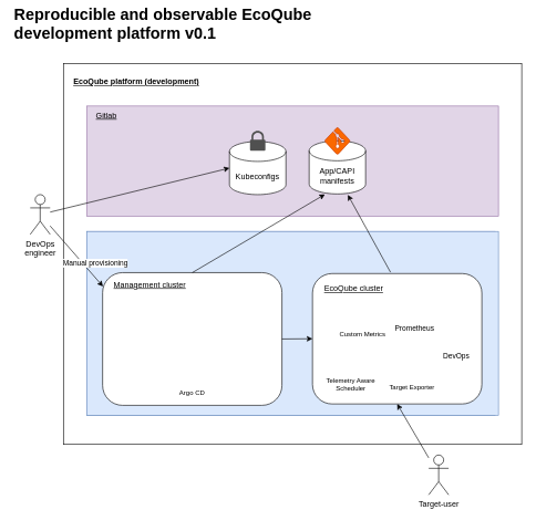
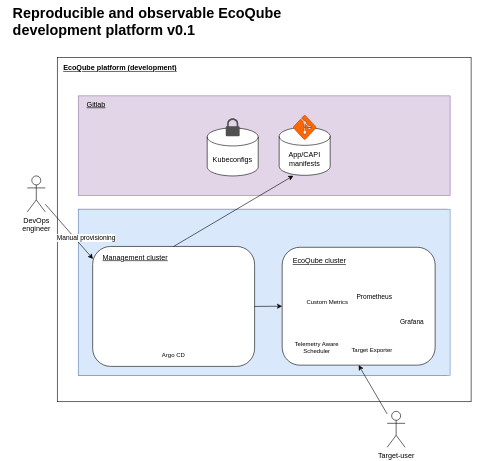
- <mxCell id="25" value="EcoQube platform (development)" style="text;html=1;strokeColor=none;fillColor=none;align=center;verticalAlign=middle;whiteSpace=wrap;rounded=0;fontStyle=5" parent="1" vertex="1"><mxGeometry x="100" y="105" width="210" height="36" as="geometry" /></mxCell>
+ <mxCell id="25" value="EcoQube platform (development)" style="text;html=1;strokeColor=none;fillColor=none;align=center;verticalAlign=middle;whiteSpace=wrap;rounded=0;fontStyle=5" parent="1" vertex="1"><mxGeometry x="95" y="95" width="210" height="36" as="geometry" /></mxCell>
- <mxCell id="32" style="edgeStyle=none;rounded=0;orthogonalLoop=1;jettySize=auto;html=1;fontSize=24;entryX=0;entryY=0.5;entryDx=0;entryDy=0;entryPerimeter=0;" parent="1" source="3" target="30" edge="1"><mxGeometry relative="1" as="geometry"><mxPoint x="318.733" y="299" as="sourcePoint" /></mxGeometry></mxCell>
- <mxCell id="33" style="edgeStyle=none;rounded=0;orthogonalLoop=1;jettySize=auto;html=1;exitX=0.75;exitY=0;exitDx=0;exitDy=0;entryX=0.685;entryY=1.017;entryDx=0;entryDy=0;entryPerimeter=0;fontSize=24;" parent="1" source="13" target="28" edge="1"><mxGeometry relative="1" as="geometry" /></mxCell>
- <mxCell id="15" value="DevOps" style="shape=image;verticalLabelPosition=bottom;labelBackgroundColor=default;verticalAlign=top;aspect=fixed;imageAspect=0;image=https://cdn.icon-icons.com/icons2/2699/PNG/512/grafana_logo_icon_171048.png;fontSize=11;" parent="11" vertex="1"><mxGeometry x="198" y="75.5" width="37.5" height="37.5" as="geometry" /></mxCell>
+ <mxCell id="15" value="Grafana" style="shape=image;verticalLabelPosition=bottom;labelBackgroundColor=default;verticalAlign=top;aspect=fixed;imageAspect=0;image=https://cdn.icon-icons.com/icons2/2699/PNG/512/grafana_logo_icon_171048.png;fontSize=11;" parent="11" vertex="1"><mxGeometry x="198" y="75.5" width="37.5" height="37.5" as="geometry" /></mxCell>
